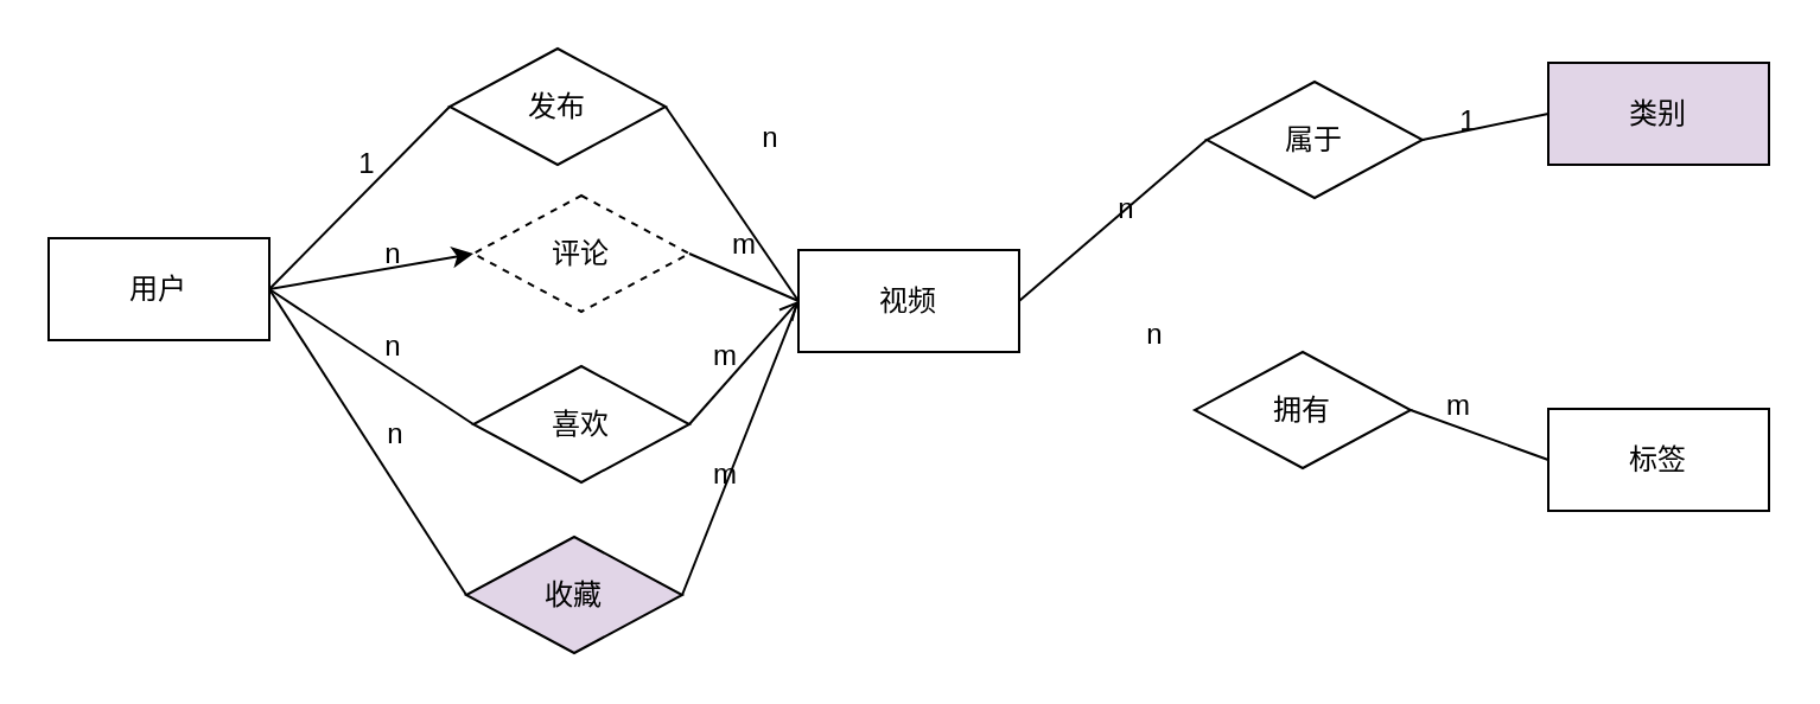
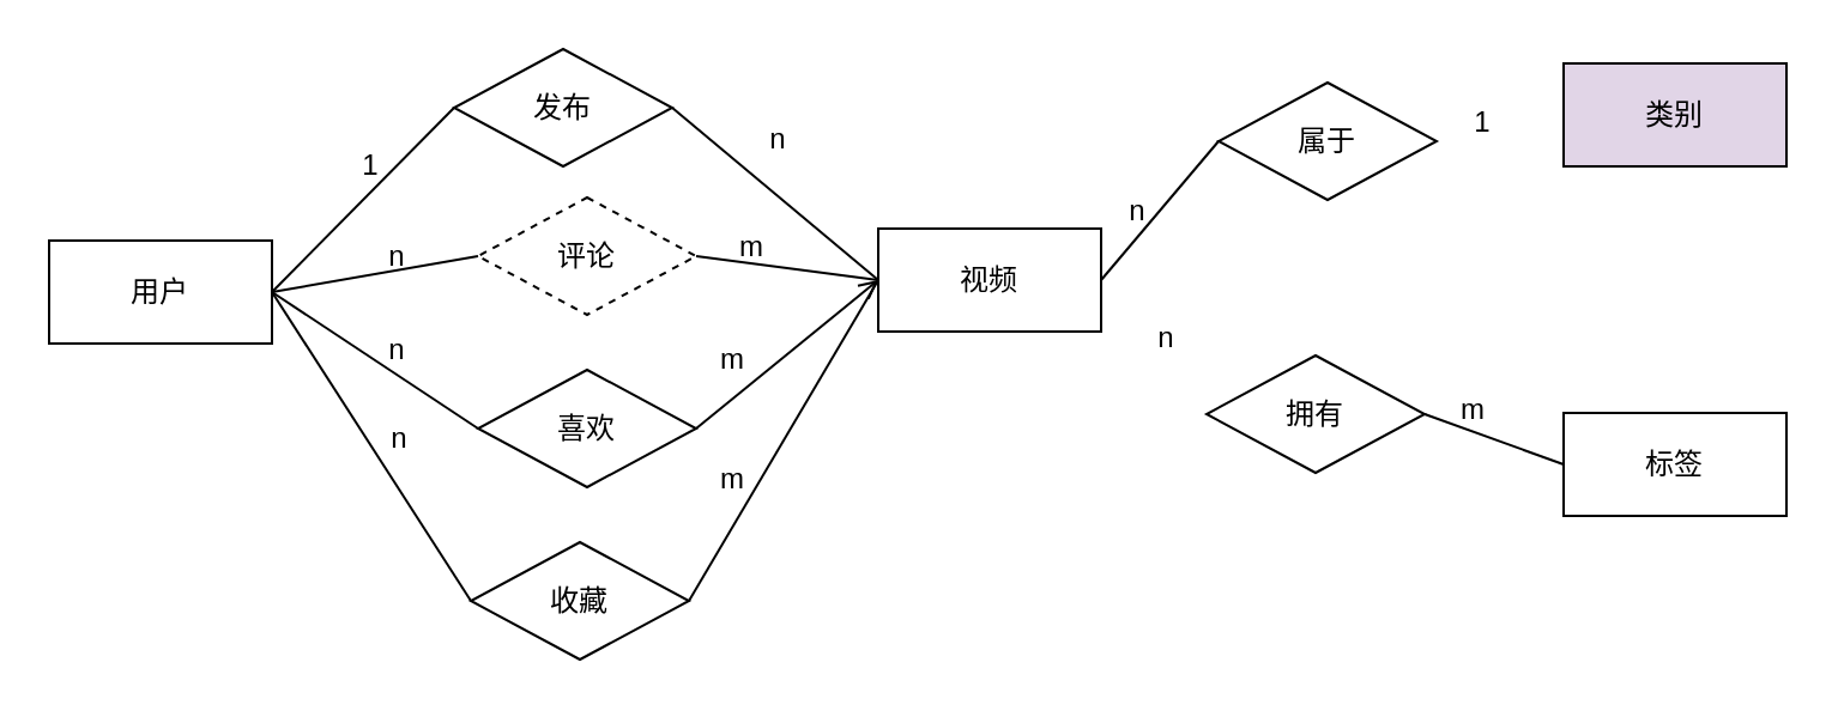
- <mxCell id="21" value="" style="endArrow=none;html=1;rounded=0;exitX=1;exitY=0.5;exitDx=0;exitDy=0;entryX=0;entryY=0.5;entryDx=0;entryDy=0;" edge="1" parent="1" source="11" target="5"><mxGeometry width="50" height="50" relative="1" as="geometry"><mxPoint x="65" y="385" as="sourcePoint" /><mxPoint x="115" y="335" as="targetPoint" /></mxGeometry></mxCell>
- <mxCell id="14" value="" style="endArrow=classic;html=1;rounded=0;exitX=1;exitY=0.5;exitDx=0;exitDy=0;entryX=0;entryY=0.5;entryDx=0;entryDy=0;" edge="1" parent="1" source="2" target="9"><mxGeometry width="50" height="50" relative="1" as="geometry"><mxPoint x="64" y="326" as="sourcePoint" /><mxPoint x="114" y="276" as="targetPoint" /></mxGeometry></mxCell>
+ <mxCell id="14" value="" style="endArrow=none;html=1;rounded=0;exitX=1;exitY=0.5;exitDx=0;exitDy=0;entryX=0;entryY=0.5;entryDx=0;entryDy=0;" edge="1" parent="1" source="2" target="9"><mxGeometry width="50" height="50" relative="1" as="geometry"><mxPoint x="64" y="326" as="sourcePoint" /><mxPoint x="114" y="276" as="targetPoint" /></mxGeometry></mxCell>
- <mxCell id="3" value="视频" style="rounded=0;whiteSpace=wrap;html=1;" vertex="1" parent="1"><mxGeometry x="336" y="105" width="93" height="43" as="geometry" /></mxCell>
+ <mxCell id="3" value="视频" style="rounded=0;whiteSpace=wrap;html=1;" vertex="1" parent="1"><mxGeometry x="366" y="95" width="93" height="43" as="geometry" /></mxCell>
- <mxCell id="8" value="收藏" style="rhombus;whiteSpace=wrap;html=1;fillColor=#e1d5e7;" vertex="1" parent="1"><mxGeometry x="196" y="226" width="91" height="49" as="geometry" /></mxCell>
+ <mxCell id="8" value="收藏" style="rhombus;whiteSpace=wrap;html=1;" vertex="1" parent="1"><mxGeometry x="196" y="226" width="91" height="49" as="geometry" /></mxCell>
